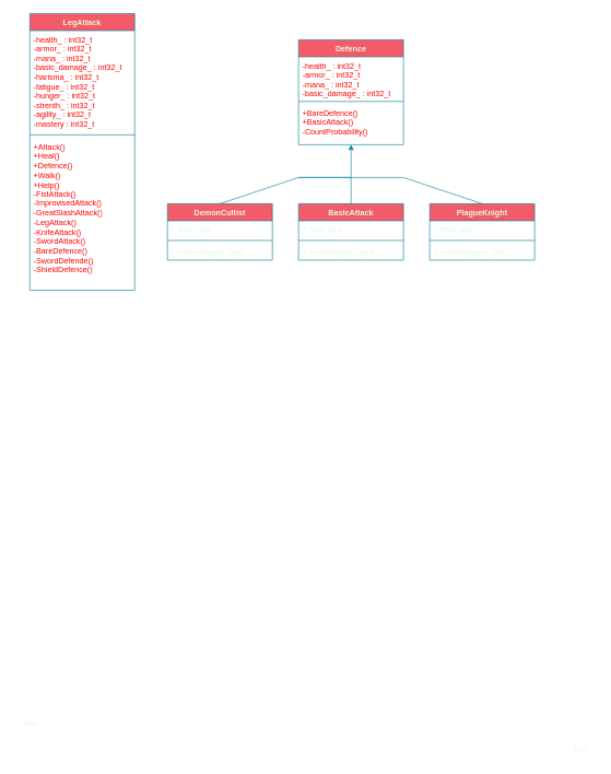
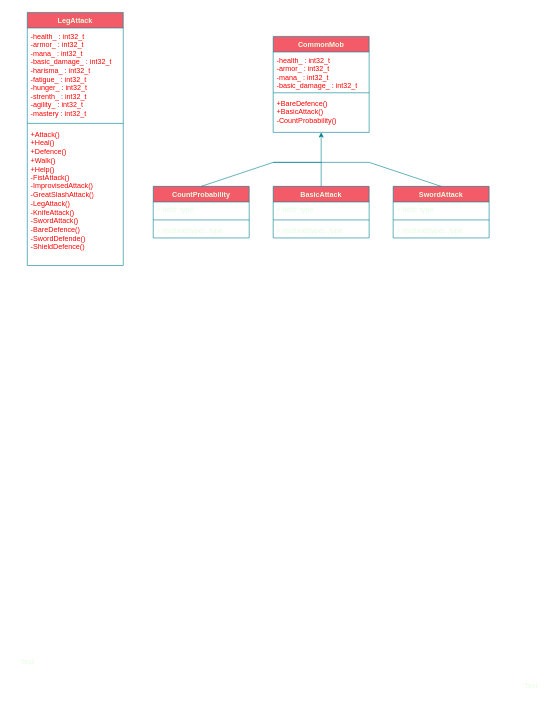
- <mxCell id="2" value="Defence" style="swimlane;fontStyle=1;align=center;verticalAlign=top;childLayout=stackLayout;horizontal=1;startSize=26;horizontalStack=0;resizeParent=1;resizeParentMax=0;resizeLast=0;collapsible=1;marginBottom=0;whiteSpace=wrap;html=1;strokeColor=#028090;fontColor=#E4FDE1;fillColor=#F45B69;" vertex="1" parent="1"><mxGeometry x="455" y="60" width="160" height="160" as="geometry" /></mxCell>
+ <mxCell id="2" value="CommonMob" style="swimlane;fontStyle=1;align=center;verticalAlign=top;childLayout=stackLayout;horizontal=1;startSize=26;horizontalStack=0;resizeParent=1;resizeParentMax=0;resizeLast=0;collapsible=1;marginBottom=0;whiteSpace=wrap;html=1;strokeColor=#028090;fontColor=#E4FDE1;fillColor=#F45B69;" vertex="1" parent="1"><mxGeometry x="455" y="60" width="160" height="160" as="geometry" /></mxCell>
- <mxCell id="8" value="DemonCultist" style="swimlane;fontStyle=1;align=center;verticalAlign=top;childLayout=stackLayout;horizontal=1;startSize=26;horizontalStack=0;resizeParent=1;resizeParentMax=0;resizeLast=0;collapsible=1;marginBottom=0;whiteSpace=wrap;html=1;strokeColor=#028090;fontColor=#E4FDE1;fillColor=#F45B69;" vertex="1" parent="1"><mxGeometry x="255" y="310" width="160" height="86" as="geometry" /></mxCell>
+ <mxCell id="8" value="CountProbability" style="swimlane;fontStyle=1;align=center;verticalAlign=top;childLayout=stackLayout;horizontal=1;startSize=26;horizontalStack=0;resizeParent=1;resizeParentMax=0;resizeLast=0;collapsible=1;marginBottom=0;whiteSpace=wrap;html=1;strokeColor=#028090;fontColor=#E4FDE1;fillColor=#F45B69;" vertex="1" parent="1"><mxGeometry x="255" y="310" width="160" height="86" as="geometry" /></mxCell>
- <mxCell id="16" value="PlagueKnight" style="swimlane;fontStyle=1;align=center;verticalAlign=top;childLayout=stackLayout;horizontal=1;startSize=26;horizontalStack=0;resizeParent=1;resizeParentMax=0;resizeLast=0;collapsible=1;marginBottom=0;whiteSpace=wrap;html=1;strokeColor=#028090;fontColor=#E4FDE1;fillColor=#F45B69;" vertex="1" parent="1"><mxGeometry x="655" y="310" width="160" height="86" as="geometry" /></mxCell>
+ <mxCell id="16" value="SwordAttack" style="swimlane;fontStyle=1;align=center;verticalAlign=top;childLayout=stackLayout;horizontal=1;startSize=26;horizontalStack=0;resizeParent=1;resizeParentMax=0;resizeLast=0;collapsible=1;marginBottom=0;whiteSpace=wrap;html=1;strokeColor=#028090;fontColor=#E4FDE1;fillColor=#F45B69;" vertex="1" parent="1"><mxGeometry x="655" y="310" width="160" height="86" as="geometry" /></mxCell>
